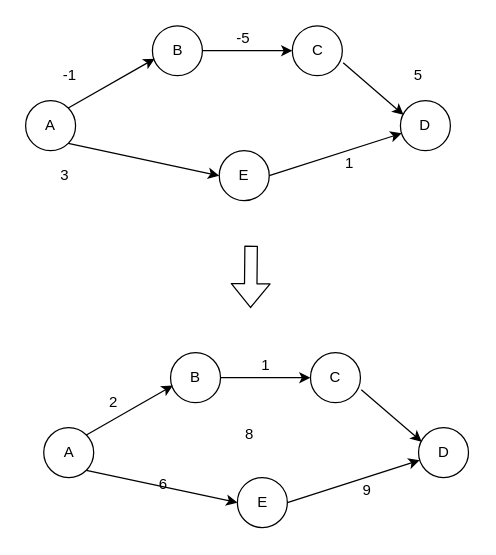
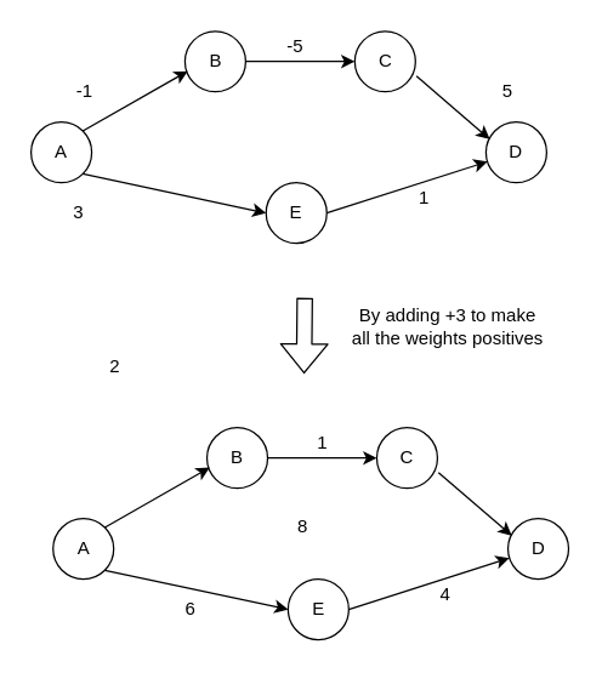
+ <mxCell id="13" value="By adding +3 to make all the weights positives" style="text;html=1;strokeColor=none;fillColor=none;align=center;verticalAlign=middle;whiteSpace=wrap;rounded=0;" vertex="1" parent="1"><mxGeometry x="230" y="200" width="130" height="30" as="geometry" /></mxCell>
- <mxCell id="29" value="2" style="text;html=1;strokeColor=none;fillColor=none;align=center;verticalAlign=middle;whiteSpace=wrap;rounded=0;" vertex="1" parent="1"><mxGeometry x="64.5" y="311.667" width="51" height="20" as="geometry" /></mxCell>
+ <mxCell id="29" value="2" style="text;html=1;strokeColor=none;fillColor=none;align=center;verticalAlign=middle;whiteSpace=wrap;rounded=0;" vertex="1" parent="1"><mxGeometry x="49.5" y="231.667" width="51" height="20" as="geometry" /></mxCell>
- <mxCell id="32" value="6" style="text;html=1;strokeColor=none;fillColor=none;align=center;verticalAlign=middle;whiteSpace=wrap;rounded=0;" vertex="1" parent="1"><mxGeometry x="105" y="376.667" width="51" height="20" as="geometry" /></mxCell>
+ <mxCell id="32" value="6" style="text;html=1;strokeColor=none;fillColor=none;align=center;verticalAlign=middle;whiteSpace=wrap;rounded=0;" vertex="1" parent="1"><mxGeometry x="100" y="391.667" width="51" height="20" as="geometry" /></mxCell>
- <mxCell id="31" value="9" style="text;html=1;strokeColor=none;fillColor=none;align=center;verticalAlign=middle;whiteSpace=wrap;rounded=0;" vertex="1" parent="1"><mxGeometry x="268" y="381.667" width="51" height="20" as="geometry" /></mxCell>
+ <mxCell id="31" value="4" style="text;html=1;strokeColor=none;fillColor=none;align=center;verticalAlign=middle;whiteSpace=wrap;rounded=0;" vertex="1" parent="1"><mxGeometry x="268" y="381.667" width="51" height="20" as="geometry" /></mxCell>
